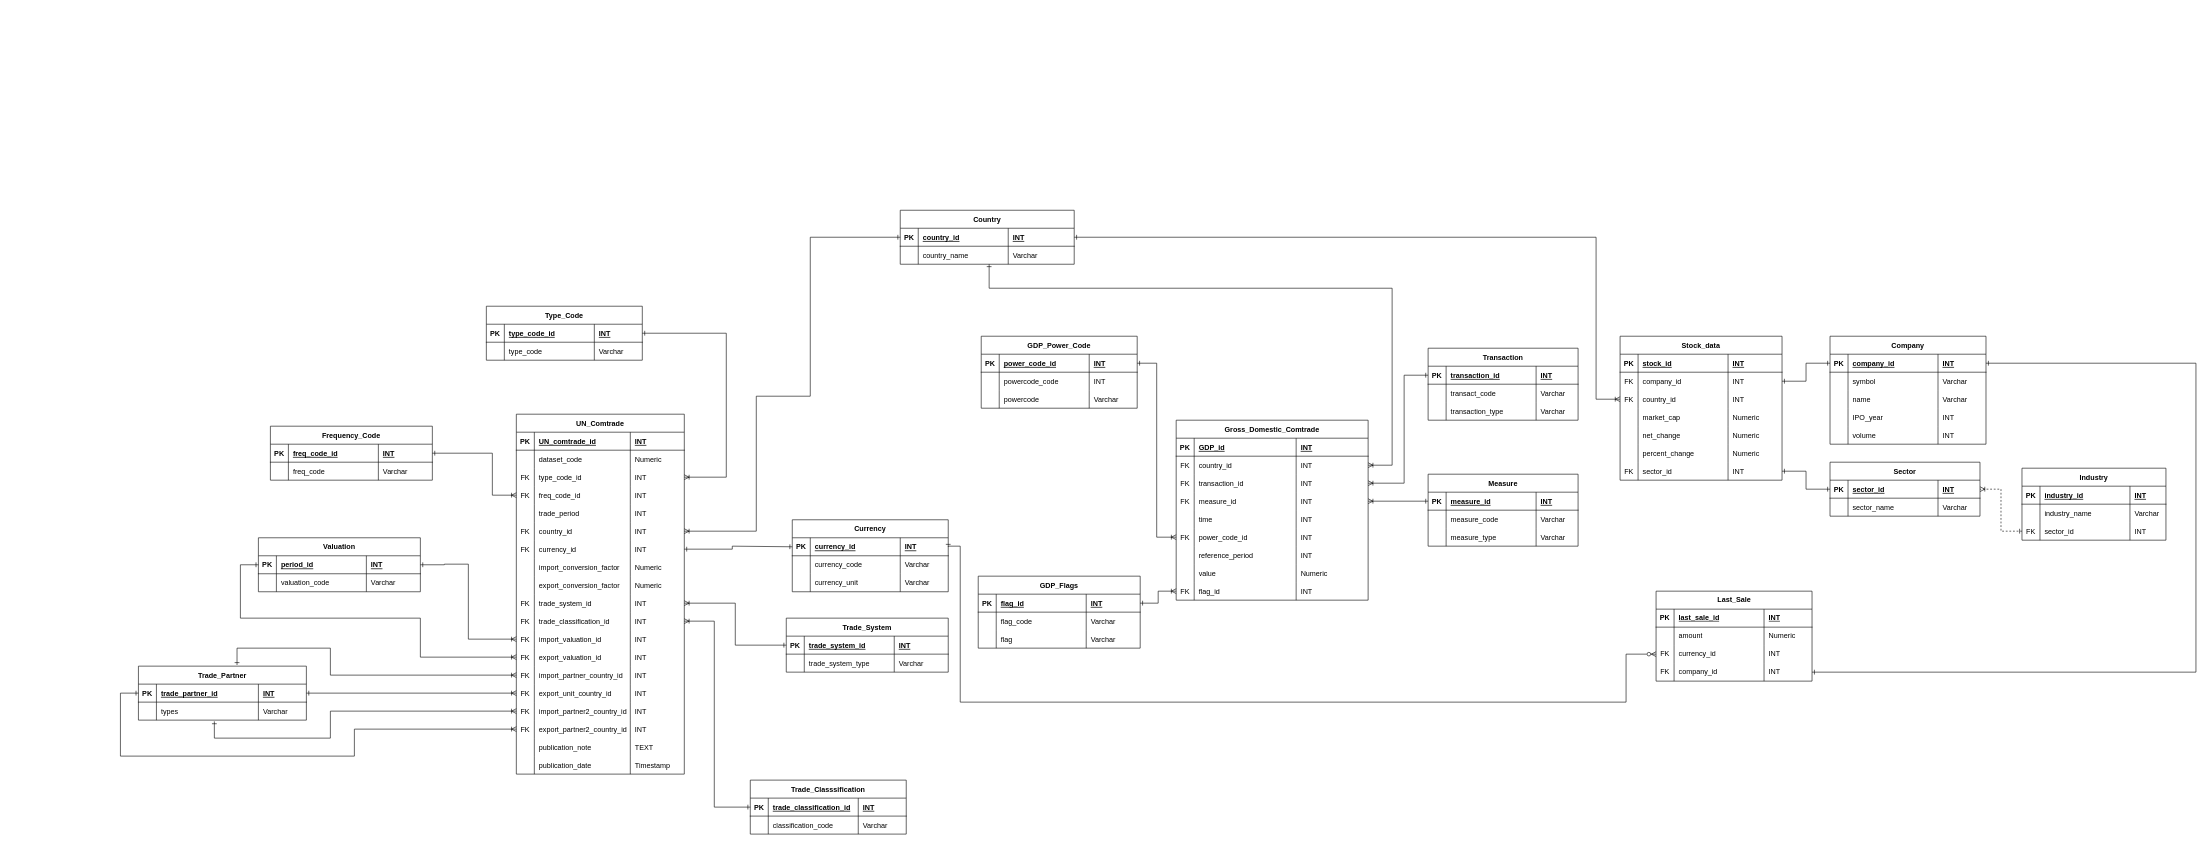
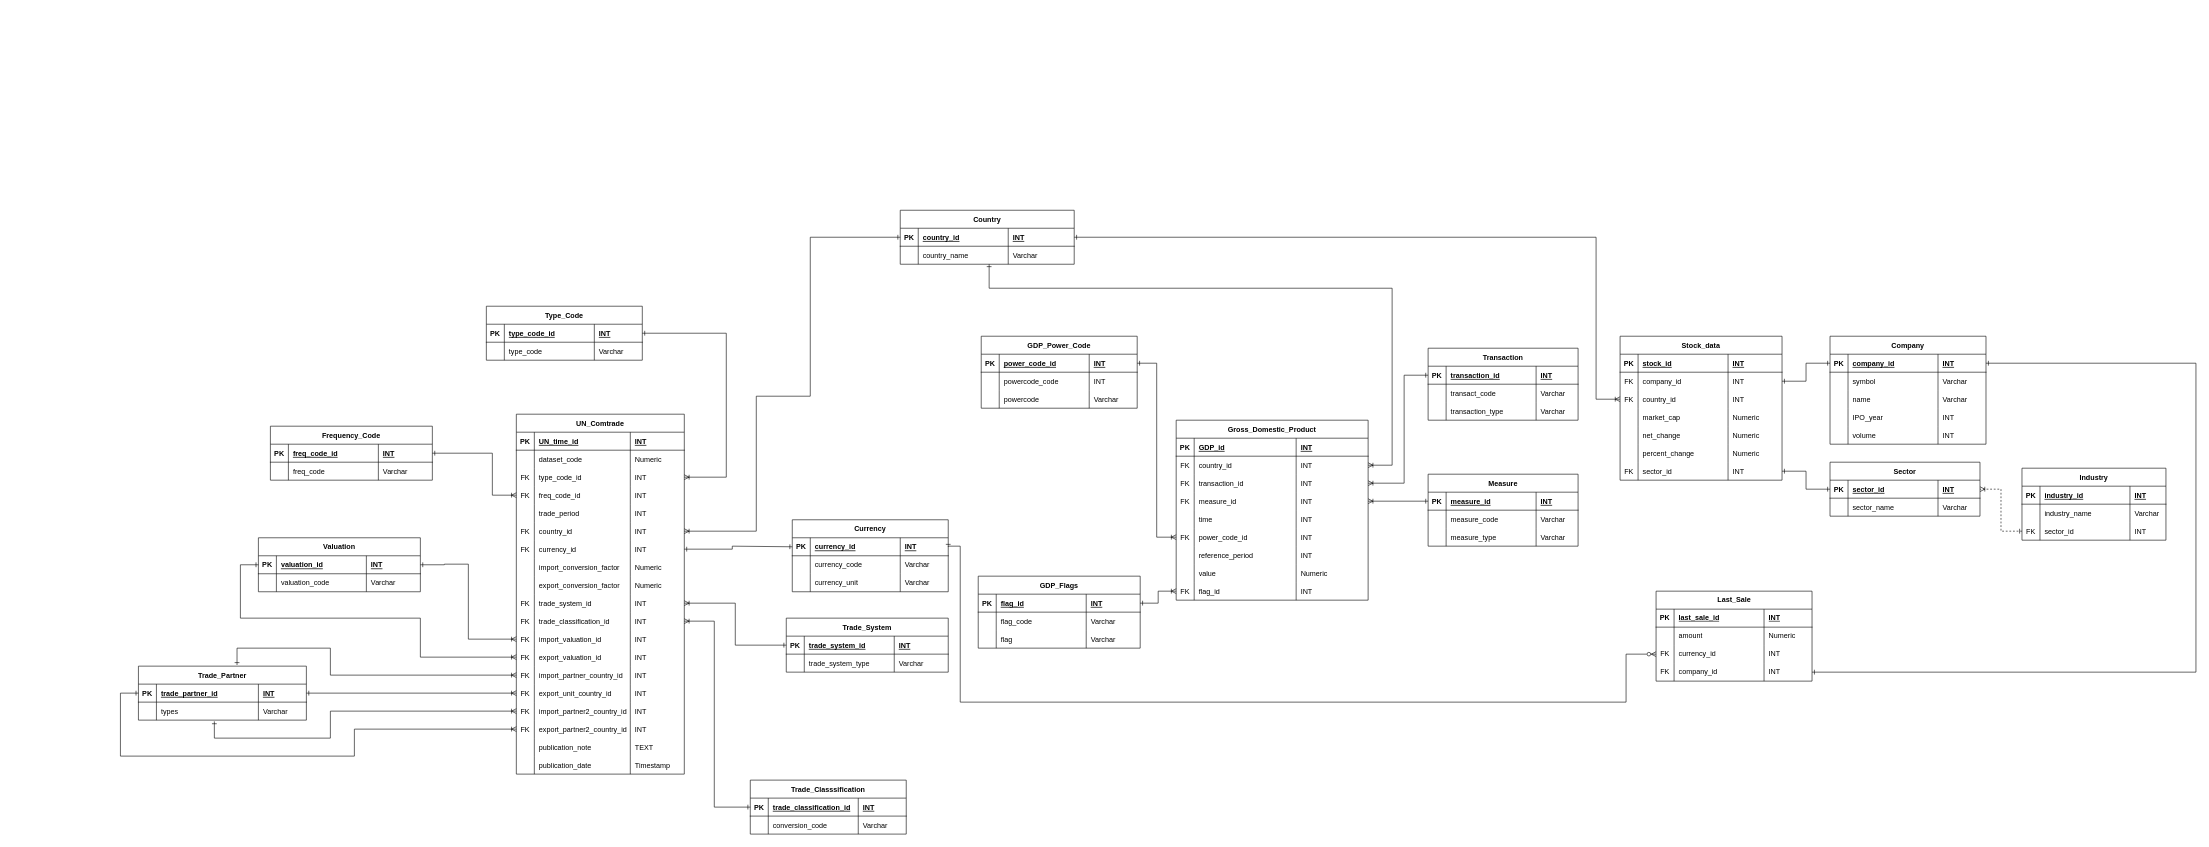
- <mxCell id="53" value="Gross_Domestic_Comtrade" style="shape=table;startSize=30;container=1;collapsible=1;childLayout=tableLayout;fixedRows=1;rowLines=0;fontStyle=1;align=center;resizeLast=1;" parent="1" vertex="1"><mxGeometry x="1960" y="700" width="320" height="300" as="geometry" /></mxCell>
+ <mxCell id="53" value="Gross_Domestic_Product" style="shape=table;startSize=30;container=1;collapsible=1;childLayout=tableLayout;fixedRows=1;rowLines=0;fontStyle=1;align=center;resizeLast=1;" parent="1" vertex="1"><mxGeometry x="1960" y="700" width="320" height="300" as="geometry" /></mxCell>
- <mxCell id="102" value="UN_comtrade_id" style="shape=partialRectangle;connectable=0;fillColor=none;top=0;left=0;bottom=0;right=0;align=left;spacingLeft=6;fontStyle=5;overflow=hidden;" parent="100" vertex="1"><mxGeometry x="30" width="160" height="30" as="geometry"><mxRectangle width="160" height="30" as="alternateBounds" /></mxGeometry></mxCell>
+ <mxCell id="102" value="UN_time_id" style="shape=partialRectangle;connectable=0;fillColor=none;top=0;left=0;bottom=0;right=0;align=left;spacingLeft=6;fontStyle=5;overflow=hidden;" parent="100" vertex="1"><mxGeometry x="30" width="160" height="30" as="geometry"><mxRectangle width="160" height="30" as="alternateBounds" /></mxGeometry></mxCell>
- <mxCell id="283" value="period_id" style="shape=partialRectangle;connectable=0;fillColor=none;top=0;left=0;bottom=0;right=0;align=left;spacingLeft=6;fontStyle=5;overflow=hidden;fontColor=#030303;" parent="281" vertex="1"><mxGeometry x="30" width="150" height="30" as="geometry"><mxRectangle width="150" height="30" as="alternateBounds" /></mxGeometry></mxCell>
+ <mxCell id="283" value="valuation_id" style="shape=partialRectangle;connectable=0;fillColor=none;top=0;left=0;bottom=0;right=0;align=left;spacingLeft=6;fontStyle=5;overflow=hidden;fontColor=#030303;" parent="281" vertex="1"><mxGeometry x="30" width="150" height="30" as="geometry"><mxRectangle width="150" height="30" as="alternateBounds" /></mxGeometry></mxCell>
- <mxCell id="278" value="classification_code" style="shape=partialRectangle;connectable=0;fillColor=none;top=0;left=0;bottom=0;right=0;align=left;spacingLeft=6;overflow=hidden;fontColor=#030303;" parent="276" vertex="1"><mxGeometry x="30" width="150" height="30" as="geometry"><mxRectangle width="150" height="30" as="alternateBounds" /></mxGeometry></mxCell>
+ <mxCell id="278" value="conversion_code" style="shape=partialRectangle;connectable=0;fillColor=none;top=0;left=0;bottom=0;right=0;align=left;spacingLeft=6;overflow=hidden;fontColor=#030303;" parent="276" vertex="1"><mxGeometry x="30" width="150" height="30" as="geometry"><mxRectangle width="150" height="30" as="alternateBounds" /></mxGeometry></mxCell>
